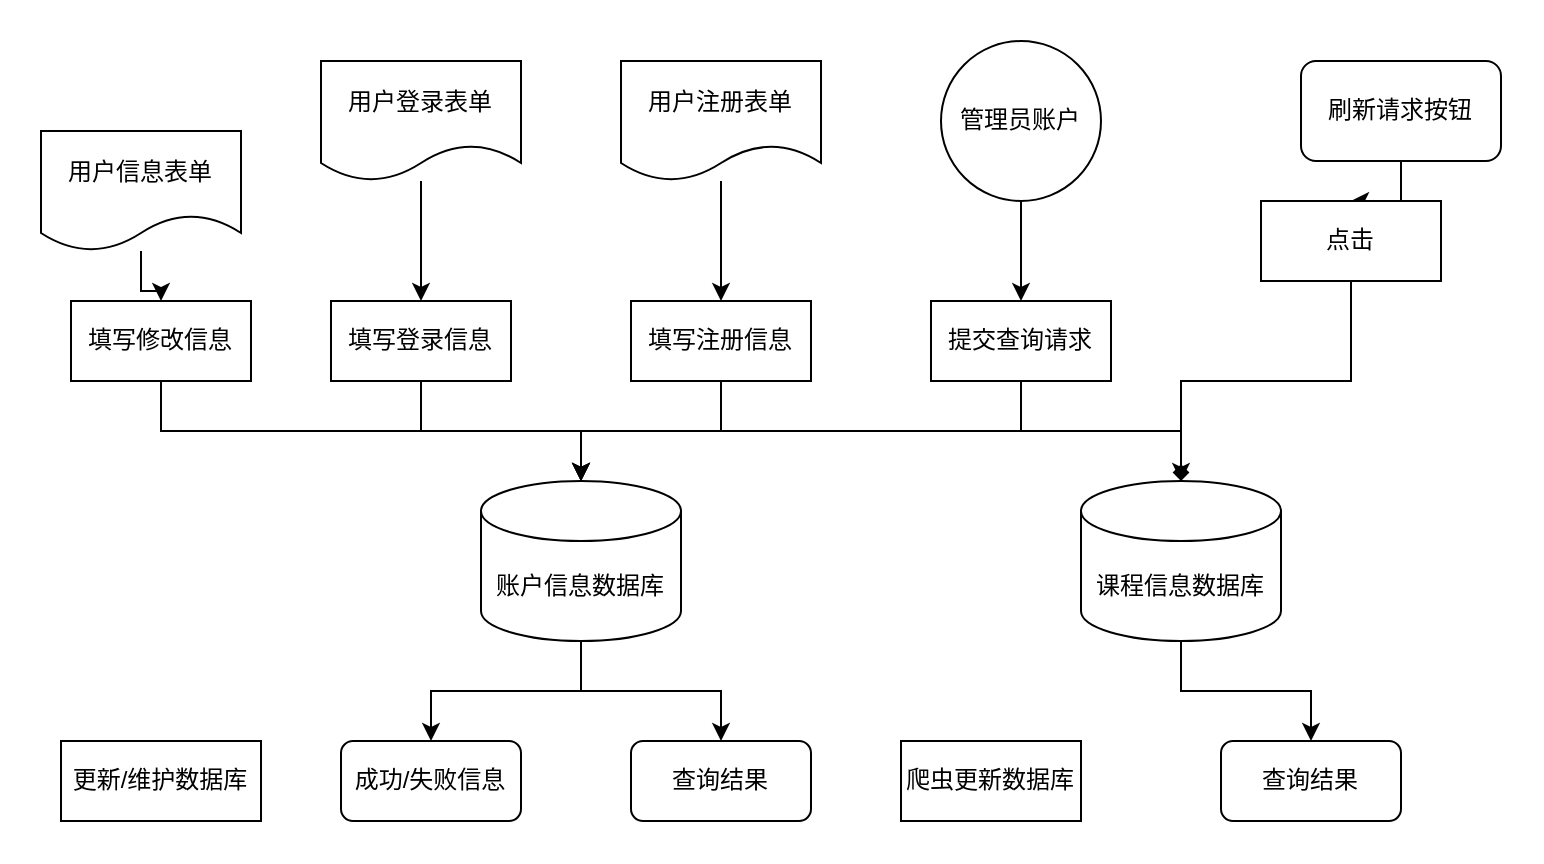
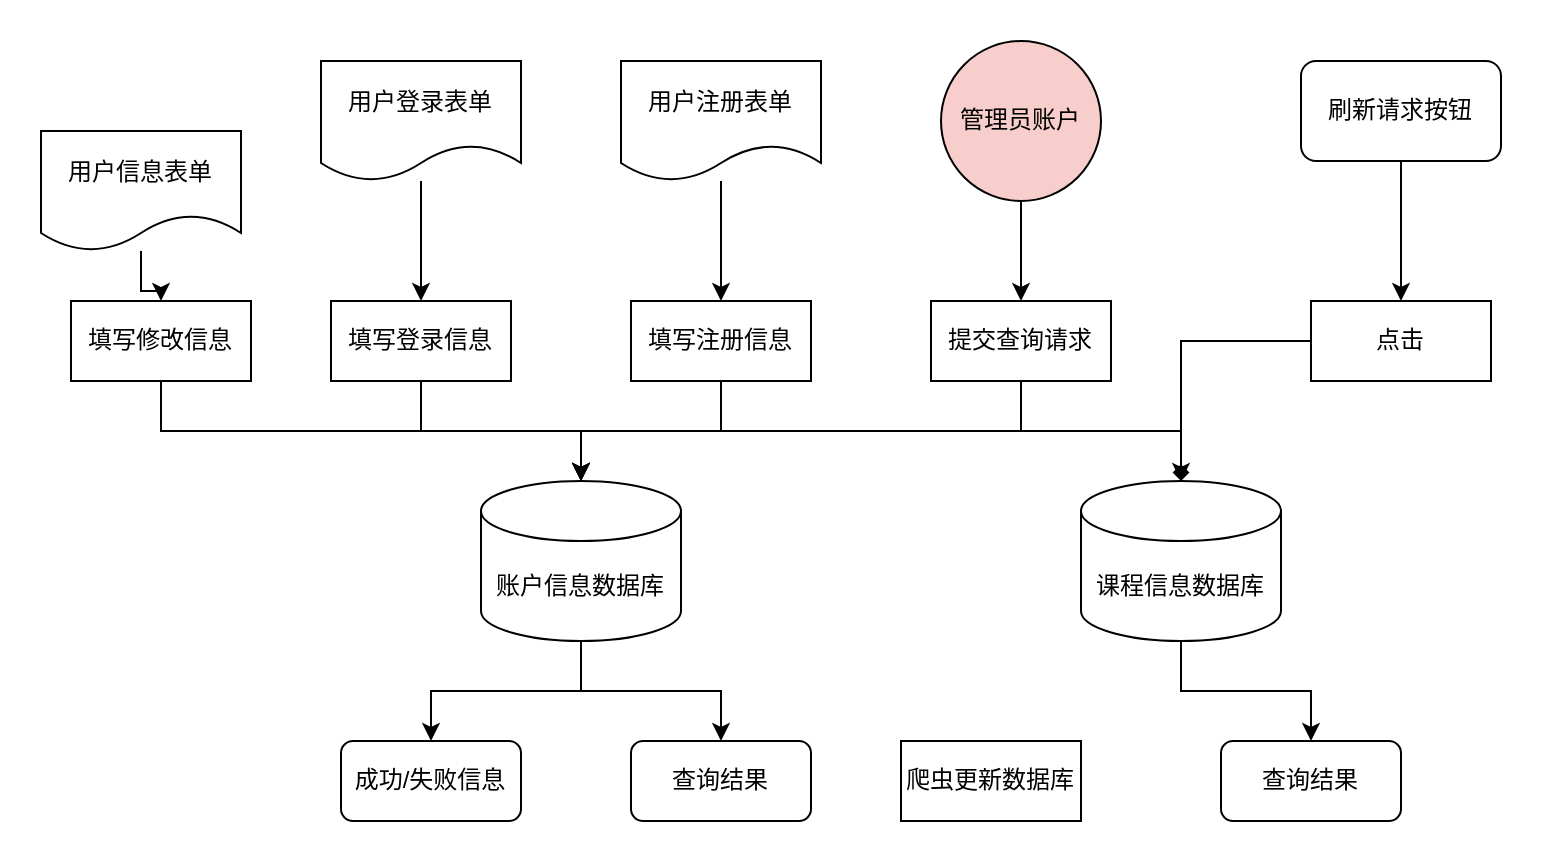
- <mxCell id="15" value="管理员账户" style="ellipse;whiteSpace=wrap;html=1;aspect=fixed;" vertex="1" parent="1"><mxGeometry x="470" y="20" width="80" height="80" as="geometry" /></mxCell>
+ <mxCell id="15" value="管理员账户" style="ellipse;whiteSpace=wrap;html=1;aspect=fixed;fillColor=#f8cecc;" vertex="1" parent="1"><mxGeometry x="470" y="20" width="80" height="80" as="geometry" /></mxCell>
- <mxCell id="30" value="点击" style="whiteSpace=wrap;html=1;" vertex="1" parent="1"><mxGeometry x="630" y="100" width="90" height="40" as="geometry" /></mxCell>
+ <mxCell id="30" value="点击" style="whiteSpace=wrap;html=1;" vertex="1" parent="1"><mxGeometry x="655" y="150" width="90" height="40" as="geometry" /></mxCell>
- <mxCell id="32" value="更新/维护数据库" style="rounded=0;whiteSpace=wrap;html=1;" vertex="1" parent="1"><mxGeometry x="30" y="370" width="100" height="40" as="geometry" /></mxCell>
